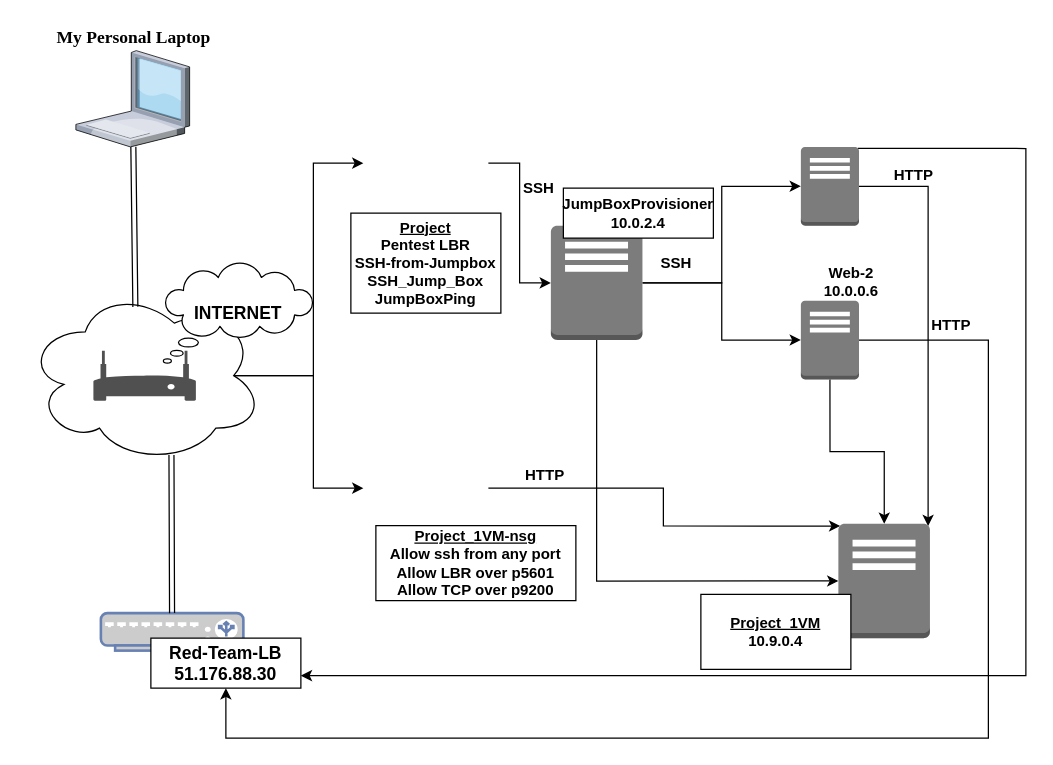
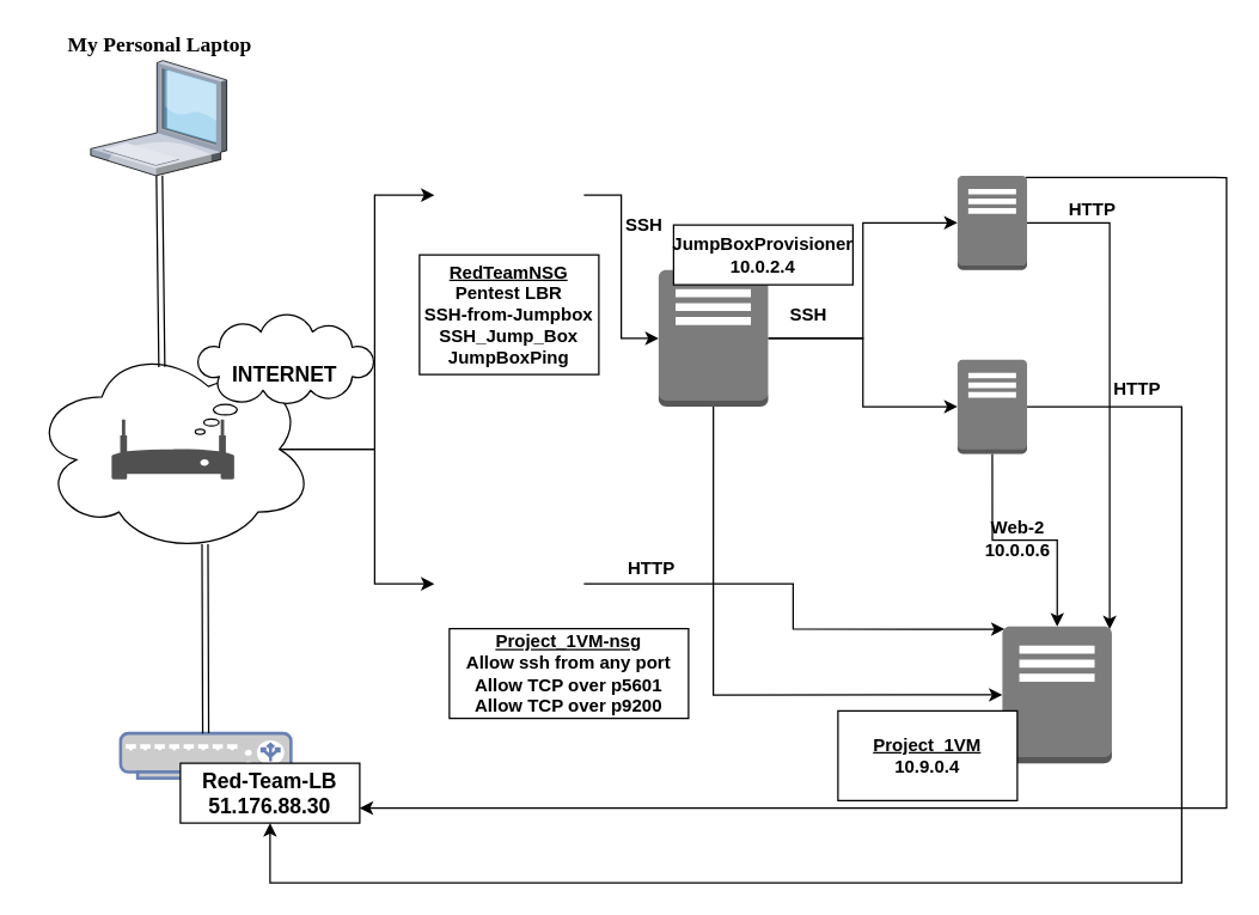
- <mxCell id="18" value="&lt;b&gt;&lt;font style=&quot;font-size: 12px&quot;&gt;&lt;u&gt;Project&lt;/u&gt;&lt;br&gt;Pentest LBR&lt;br&gt;SSH-from-Jumpbox&lt;br&gt;SSH_Jump_Box&lt;br&gt;JumpBoxPing&lt;/font&gt;&lt;/b&gt;" style="whiteSpace=wrap;html=1;" vertex="1" parent="1"><mxGeometry x="280" y="170" width="120" height="80" as="geometry" /></mxCell>
+ <mxCell id="18" value="&lt;b&gt;&lt;font style=&quot;font-size: 12px&quot;&gt;&lt;u&gt;RedTeamNSG&lt;/u&gt;&lt;br&gt;Pentest LBR&lt;br&gt;SSH-from-Jumpbox&lt;br&gt;SSH_Jump_Box&lt;br&gt;JumpBoxPing&lt;/font&gt;&lt;/b&gt;" style="whiteSpace=wrap;html=1;" vertex="1" parent="1"><mxGeometry x="280" y="170" width="120" height="80" as="geometry" /></mxCell>
- <mxCell id="35" value="&lt;b&gt;Web-2&lt;br&gt;10.0.0.6&lt;/b&gt;" style="text;html=1;align=center;verticalAlign=middle;resizable=0;points=[];autosize=1;strokeColor=none;" vertex="1" parent="1"><mxGeometry x="650" y="210" width="60" height="30" as="geometry" /></mxCell>
+ <mxCell id="35" value="&lt;b&gt;Web-2&lt;br&gt;10.0.0.6&lt;/b&gt;" style="text;html=1;align=center;verticalAlign=middle;resizable=0;points=[];autosize=1;strokeColor=none;" vertex="1" parent="1"><mxGeometry x="650" y="345" width="60" height="30" as="geometry" /></mxCell>
- <mxCell id="19" value="&lt;b&gt;&lt;u&gt;Project_1VM-nsg&lt;/u&gt;&lt;br&gt;Allow ssh from any port&lt;br&gt;Allow LBR over p5601&lt;br&gt;Allow TCP over p9200&lt;/b&gt;" style="whiteSpace=wrap;html=1;" vertex="1" parent="1"><mxGeometry x="300" y="420" width="160" height="60" as="geometry" /></mxCell>
+ <mxCell id="19" value="&lt;b&gt;&lt;u&gt;Project_1VM-nsg&lt;/u&gt;&lt;br&gt;Allow ssh from any port&lt;br&gt;Allow TCP over p5601&lt;br&gt;Allow TCP over p9200&lt;/b&gt;" style="whiteSpace=wrap;html=1;" vertex="1" parent="1"><mxGeometry x="300" y="420" width="160" height="60" as="geometry" /></mxCell>
